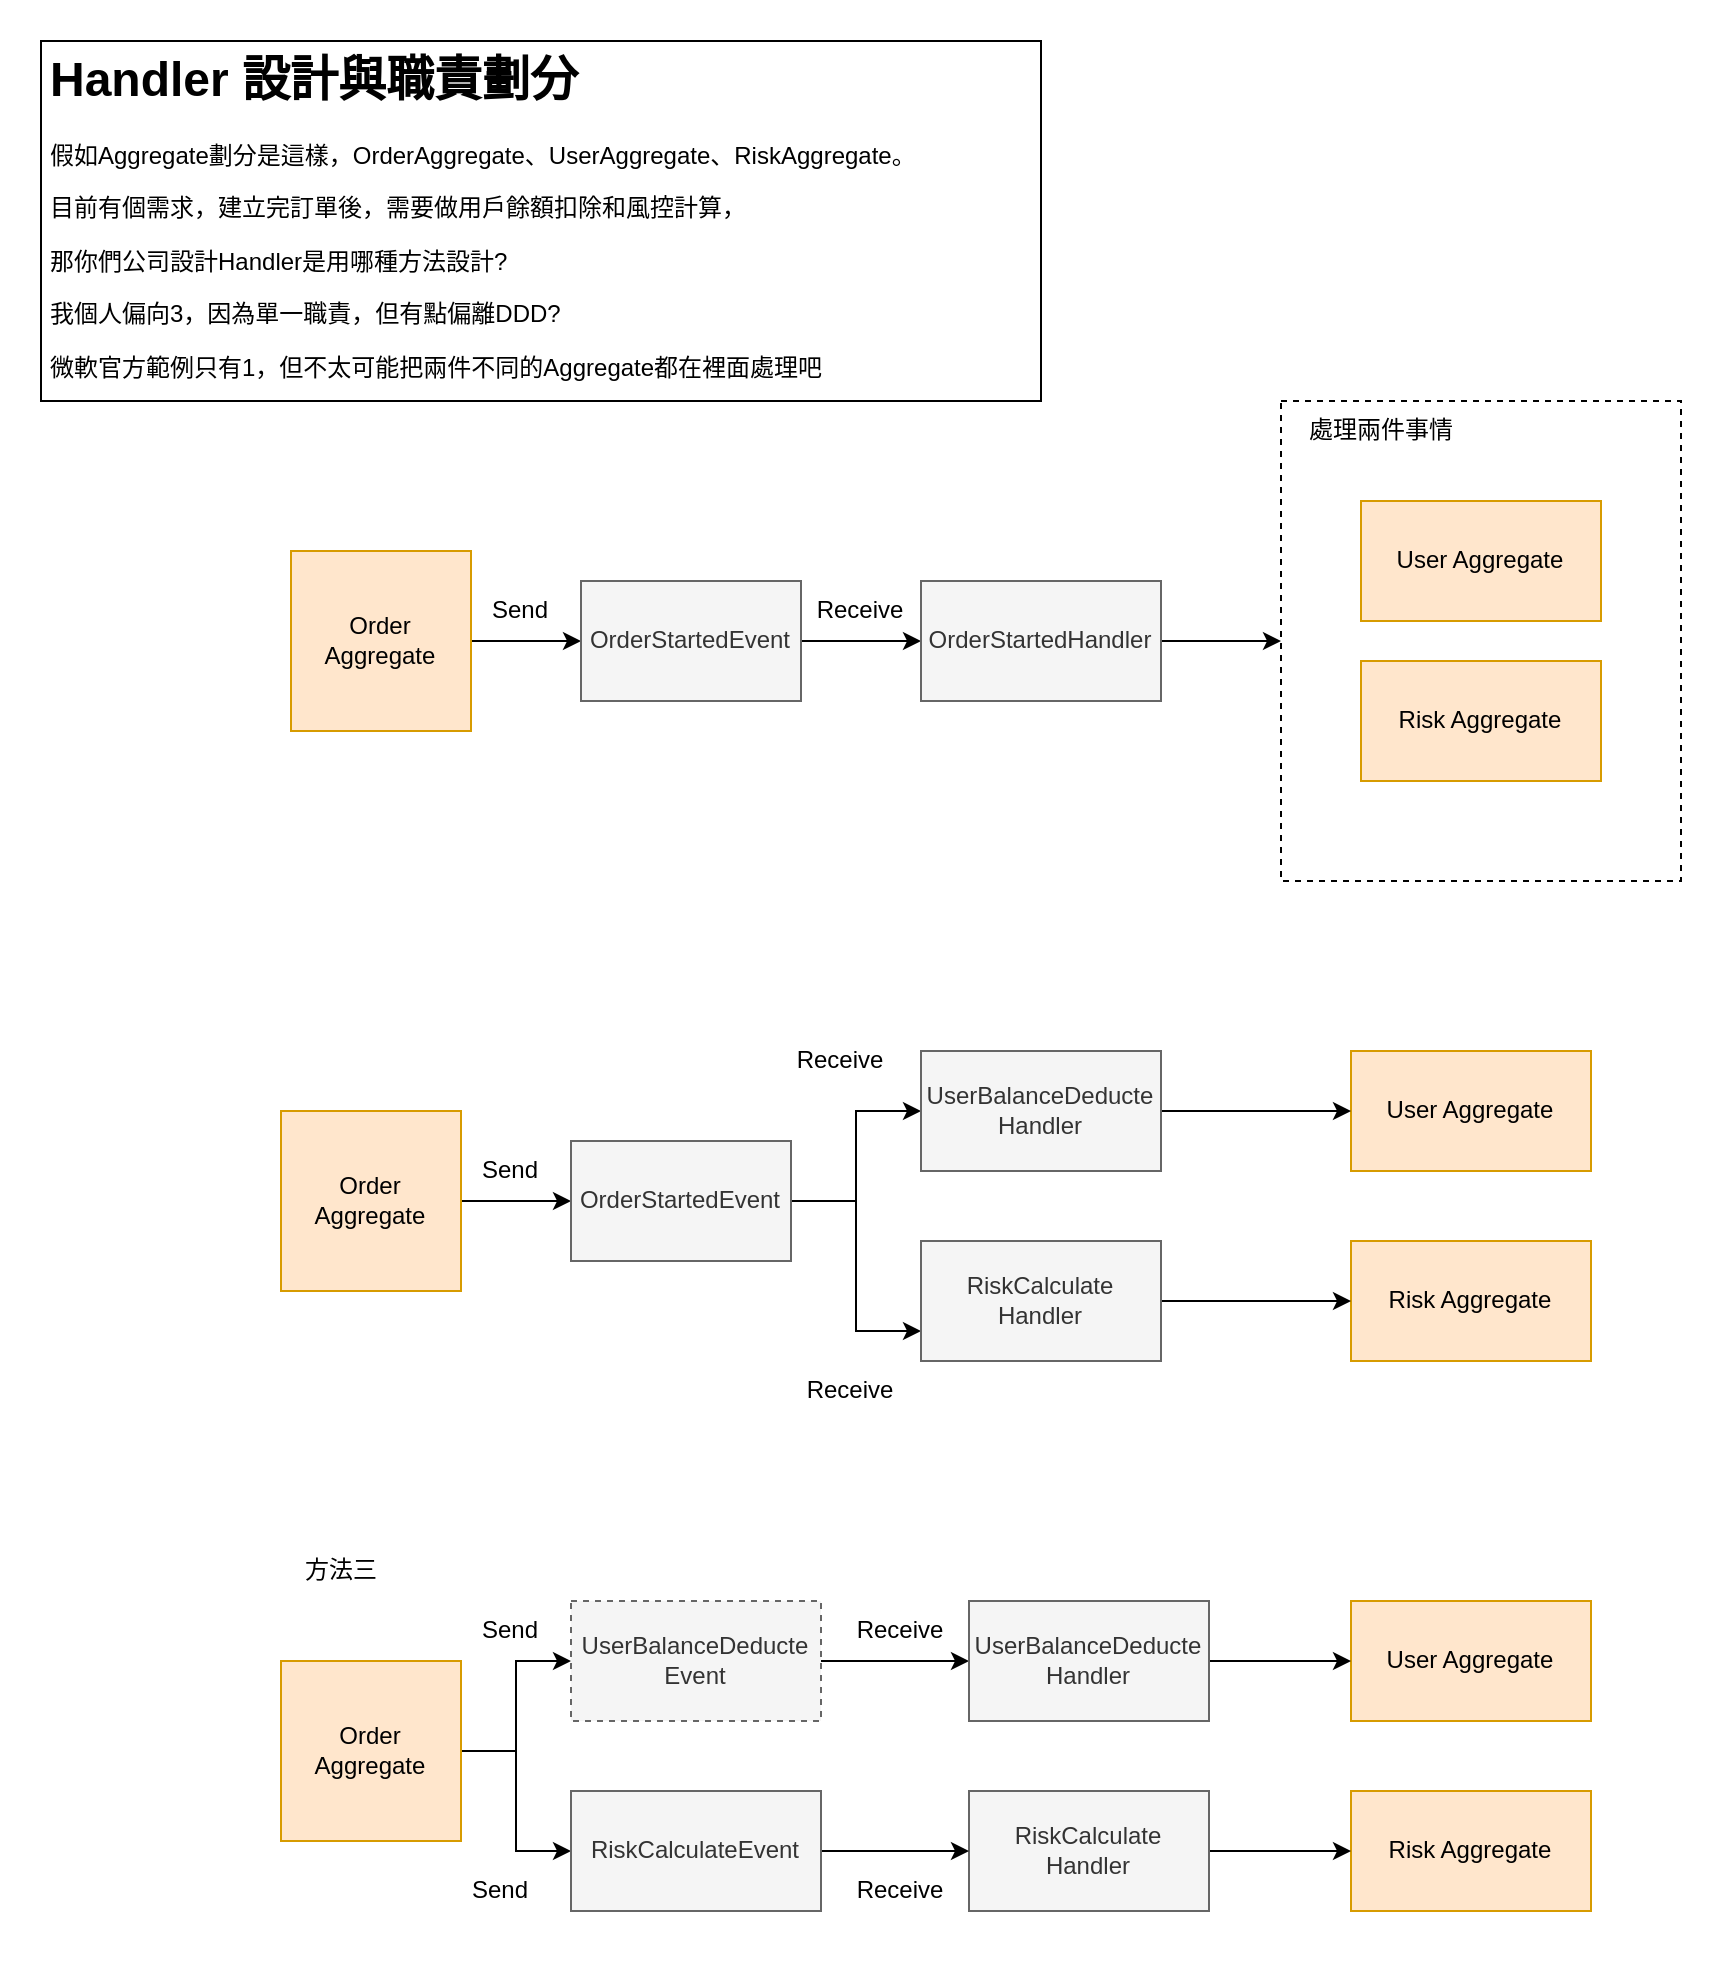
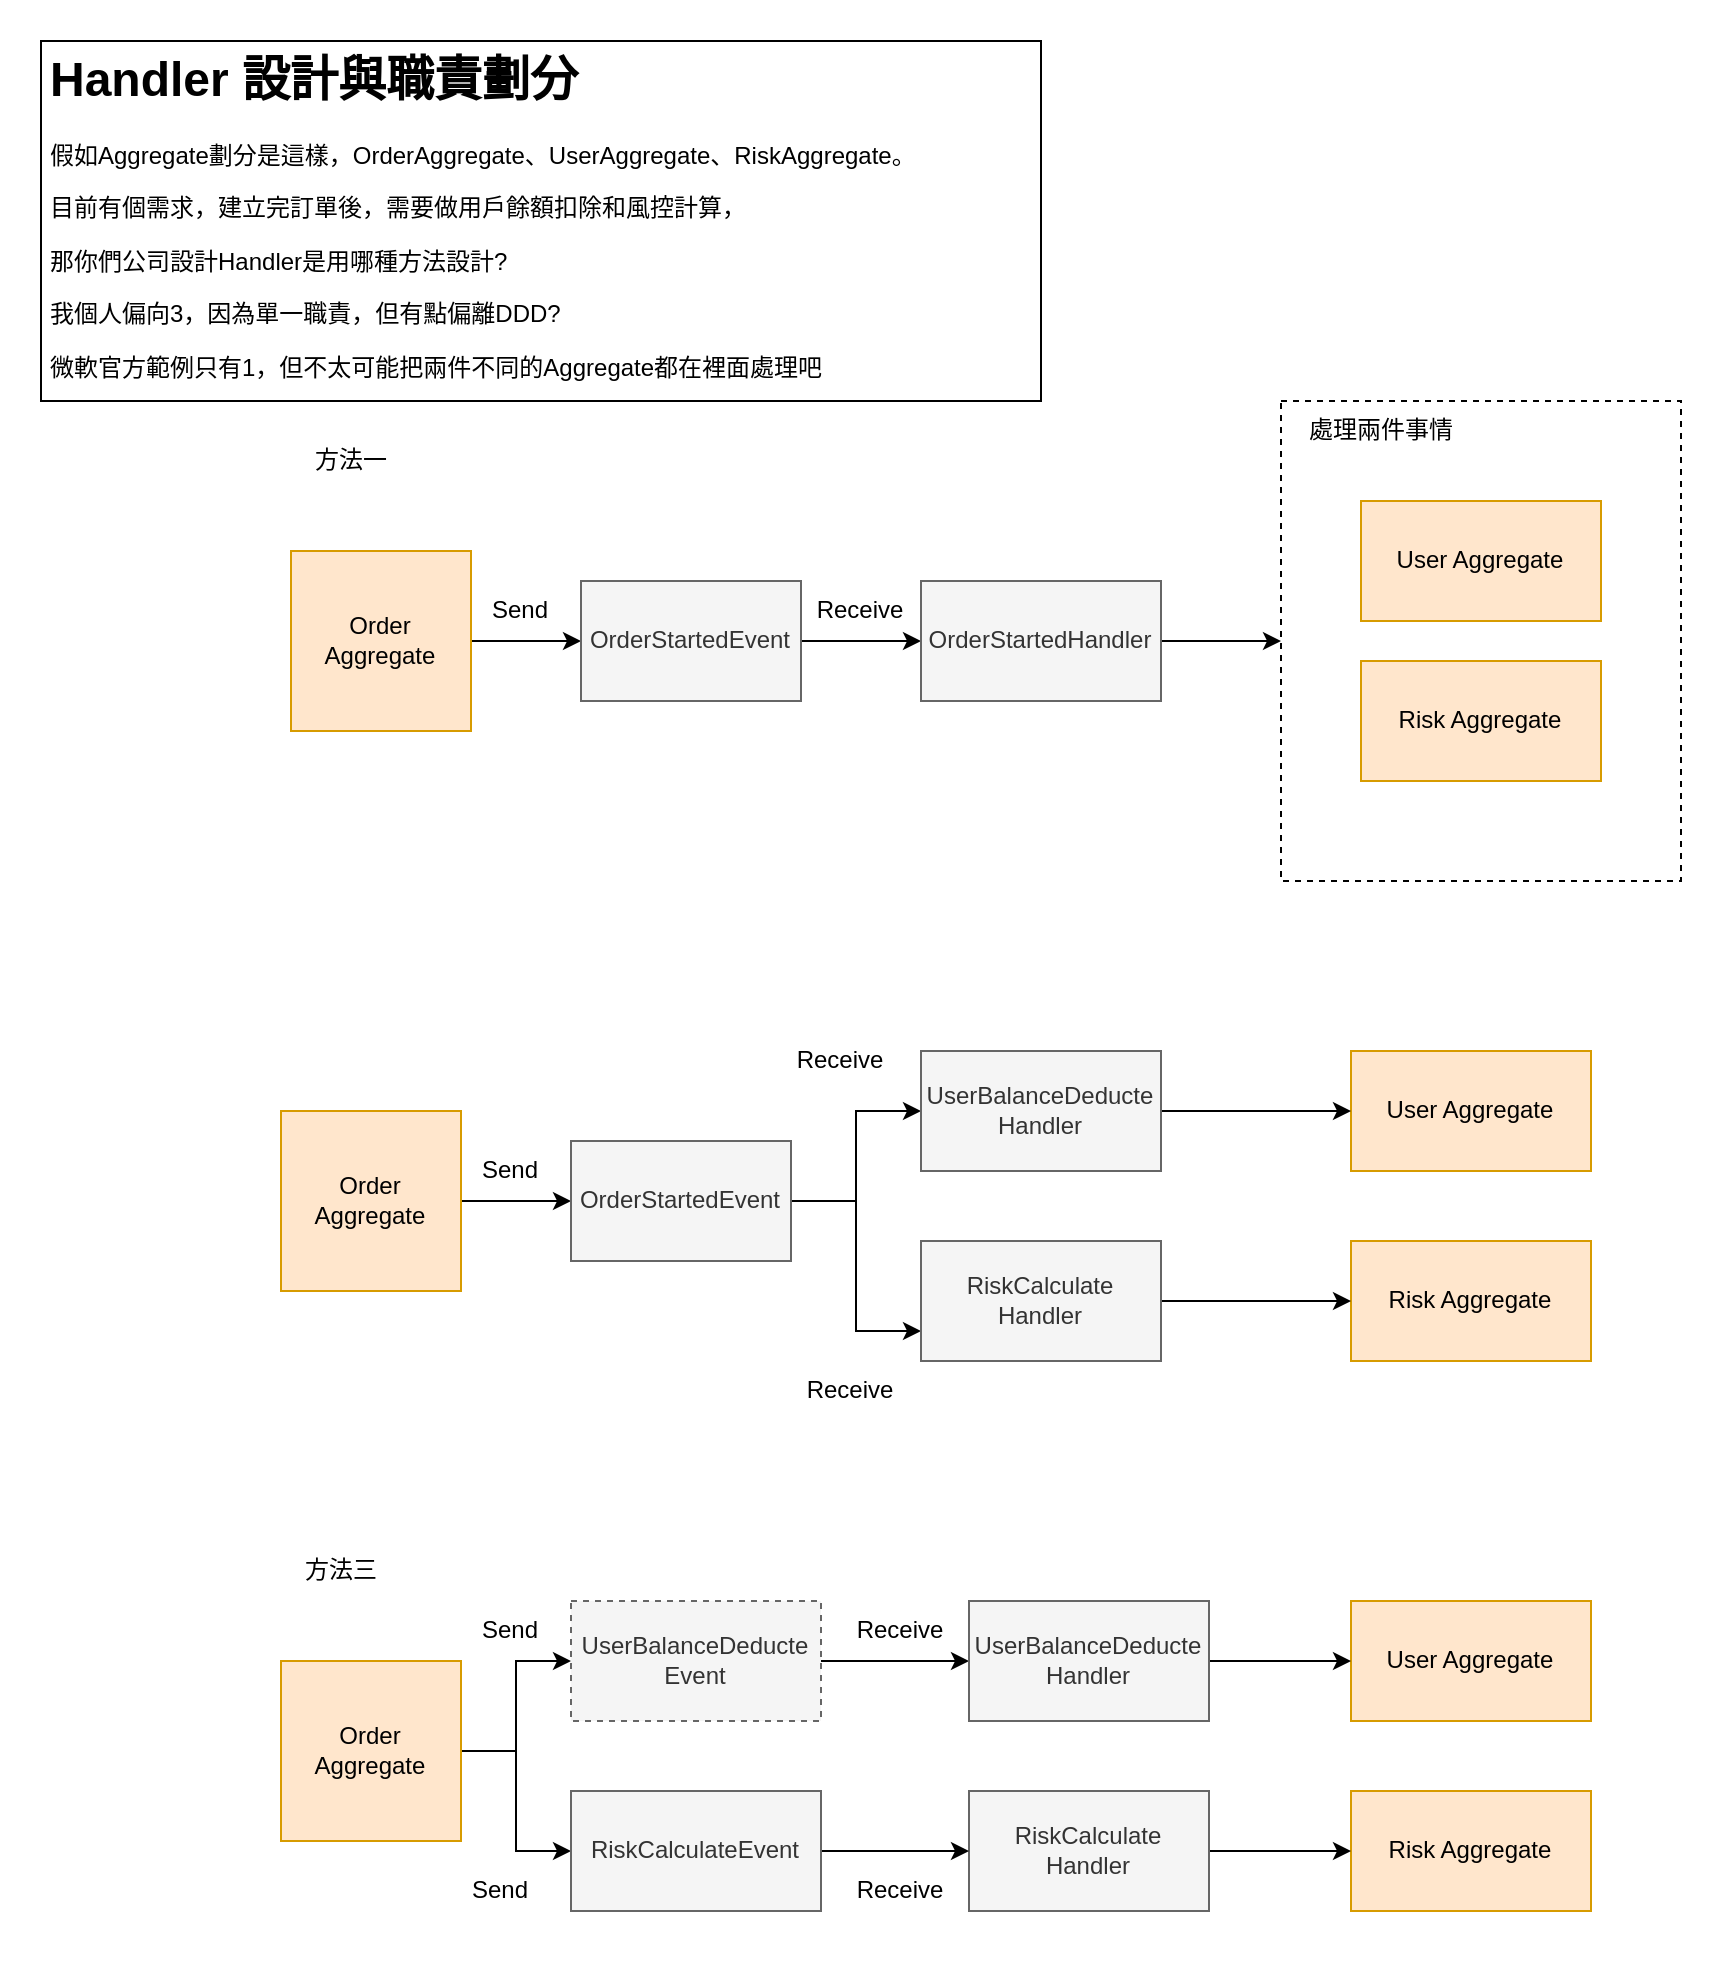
+ <mxCell id="5" value="方法一" style="text;html=1;align=center;verticalAlign=middle;resizable=0;points=[];autosize=1;strokeColor=none;fillColor=none;" parent="1" vertex="1"><mxGeometry x="145" y="215" width="60" height="30" as="geometry" /></mxCell>
